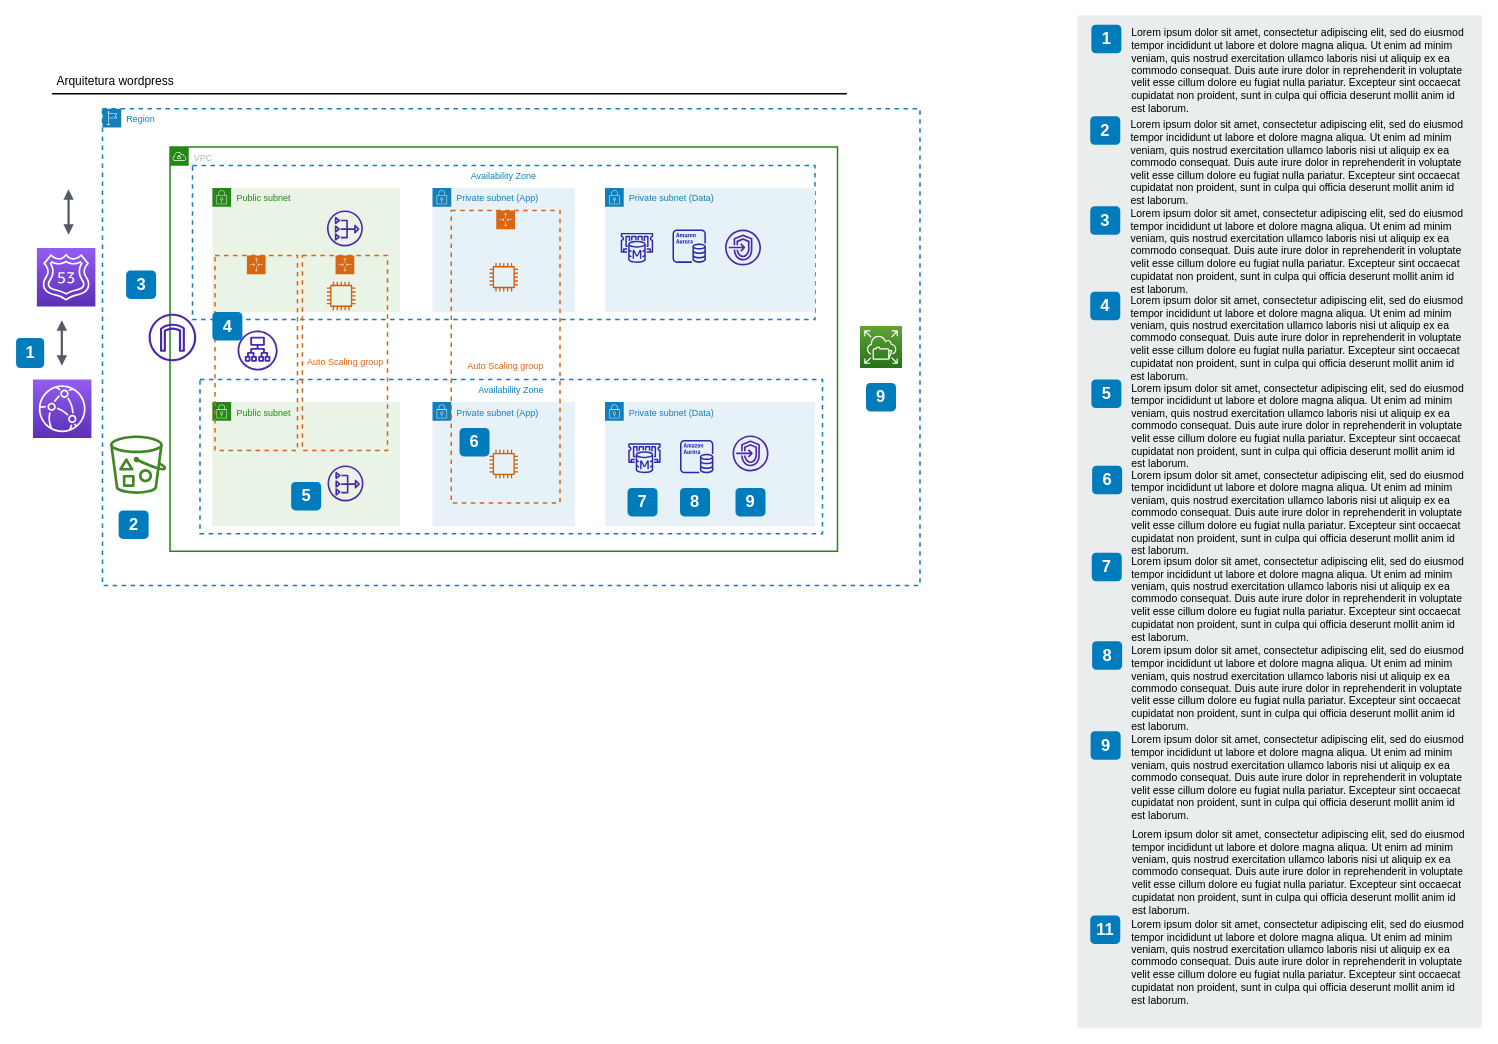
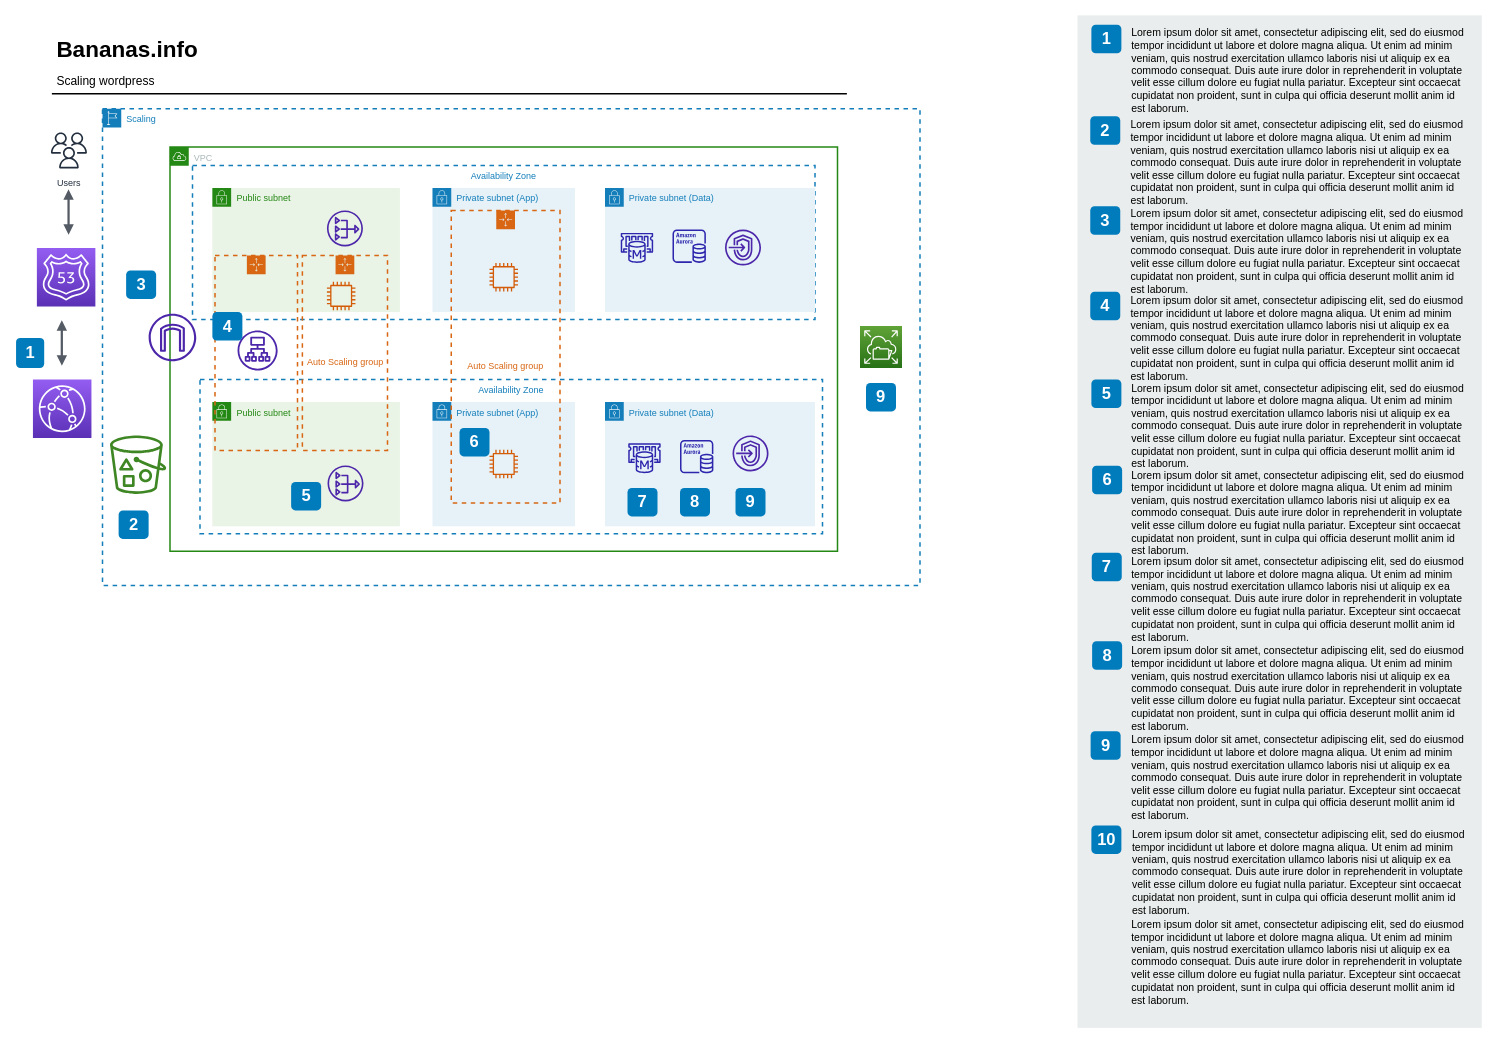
+ <mxCell id="42" value="Bananas.info" style="text;html=1;resizable=0;points=[];autosize=1;align=left;verticalAlign=top;spacingTop=-4;fontSize=30;fontStyle=1" parent="1" vertex="1"><mxGeometry x="72.5" y="44.5" width="210" height="40" as="geometry" /></mxCell>
- <mxCell id="43" value="Arquitetura wordpress" style="text;html=1;resizable=0;points=[];autosize=1;align=left;verticalAlign=top;spacingTop=-4;fontSize=16" parent="1" vertex="1"><mxGeometry x="72.5" y="94.5" width="180" height="30" as="geometry" /></mxCell>
+ <mxCell id="43" value="Scaling wordpress" style="text;html=1;resizable=0;points=[];autosize=1;align=left;verticalAlign=top;spacingTop=-4;fontSize=16" parent="1" vertex="1"><mxGeometry x="72.5" y="94.5" width="180" height="30" as="geometry" /></mxCell>
- <mxCell id="2" value="Region" style="points=[[0,0],[0.25,0],[0.5,0],[0.75,0],[1,0],[1,0.25],[1,0.5],[1,0.75],[1,1],[0.75,1],[0.5,1],[0.25,1],[0,1],[0,0.75],[0,0.5],[0,0.25]];outlineConnect=0;gradientColor=none;html=1;whiteSpace=wrap;fontSize=12;fontStyle=0;container=1;pointerEvents=0;collapsible=0;recursiveResize=0;shape=mxgraph.aws4.group;grIcon=mxgraph.aws4.group_region;strokeColor=#147EBA;fillColor=none;verticalAlign=top;align=left;spacingLeft=30;fontColor=#147EBA;dashed=1;strokeWidth=2;" vertex="1" parent="1"><mxGeometry x="136" y="144.5" width="1090" height="635.5" as="geometry" /></mxCell>
+ <mxCell id="2" value="Scaling" style="points=[[0,0],[0.25,0],[0.5,0],[0.75,0],[1,0],[1,0.25],[1,0.5],[1,0.75],[1,1],[0.75,1],[0.5,1],[0.25,1],[0,1],[0,0.75],[0,0.5],[0,0.25]];outlineConnect=0;gradientColor=none;html=1;whiteSpace=wrap;fontSize=12;fontStyle=0;container=1;pointerEvents=0;collapsible=0;recursiveResize=0;shape=mxgraph.aws4.group;grIcon=mxgraph.aws4.group_region;strokeColor=#147EBA;fillColor=none;verticalAlign=top;align=left;spacingLeft=30;fontColor=#147EBA;dashed=1;strokeWidth=2;" vertex="1" parent="1"><mxGeometry x="136" y="144.5" width="1090" height="635.5" as="geometry" /></mxCell>
+ <mxCell id="70" value="Users" style="sketch=0;outlineConnect=0;fontColor=#232F3E;gradientColor=none;strokeColor=#232F3E;fillColor=#ffffff;dashed=0;verticalLabelPosition=bottom;verticalAlign=top;align=center;html=1;fontSize=12;fontStyle=0;aspect=fixed;shape=mxgraph.aws4.resourceIcon;resIcon=mxgraph.aws4.users;" vertex="1" parent="1"><mxGeometry x="61.25" y="170" width="60" height="60" as="geometry" /></mxCell>
+ <mxCell id="64" value="10" style="rounded=1;whiteSpace=wrap;html=1;fillColor=#007CBD;strokeColor=none;fontColor=#FFFFFF;fontStyle=1;fontSize=22;labelBackgroundColor=none;" parent="1" vertex="1"><mxGeometry x="1454.5" y="1100" width="40" height="38" as="geometry" /></mxCell>
- <mxCell id="66" value="11" style="rounded=1;whiteSpace=wrap;html=1;fillColor=#007CBD;strokeColor=none;fontColor=#FFFFFF;fontStyle=1;fontSize=22;labelBackgroundColor=none;" parent="1" vertex="1"><mxGeometry x="1453" y="1220" width="40" height="38" as="geometry" /></mxCell>
